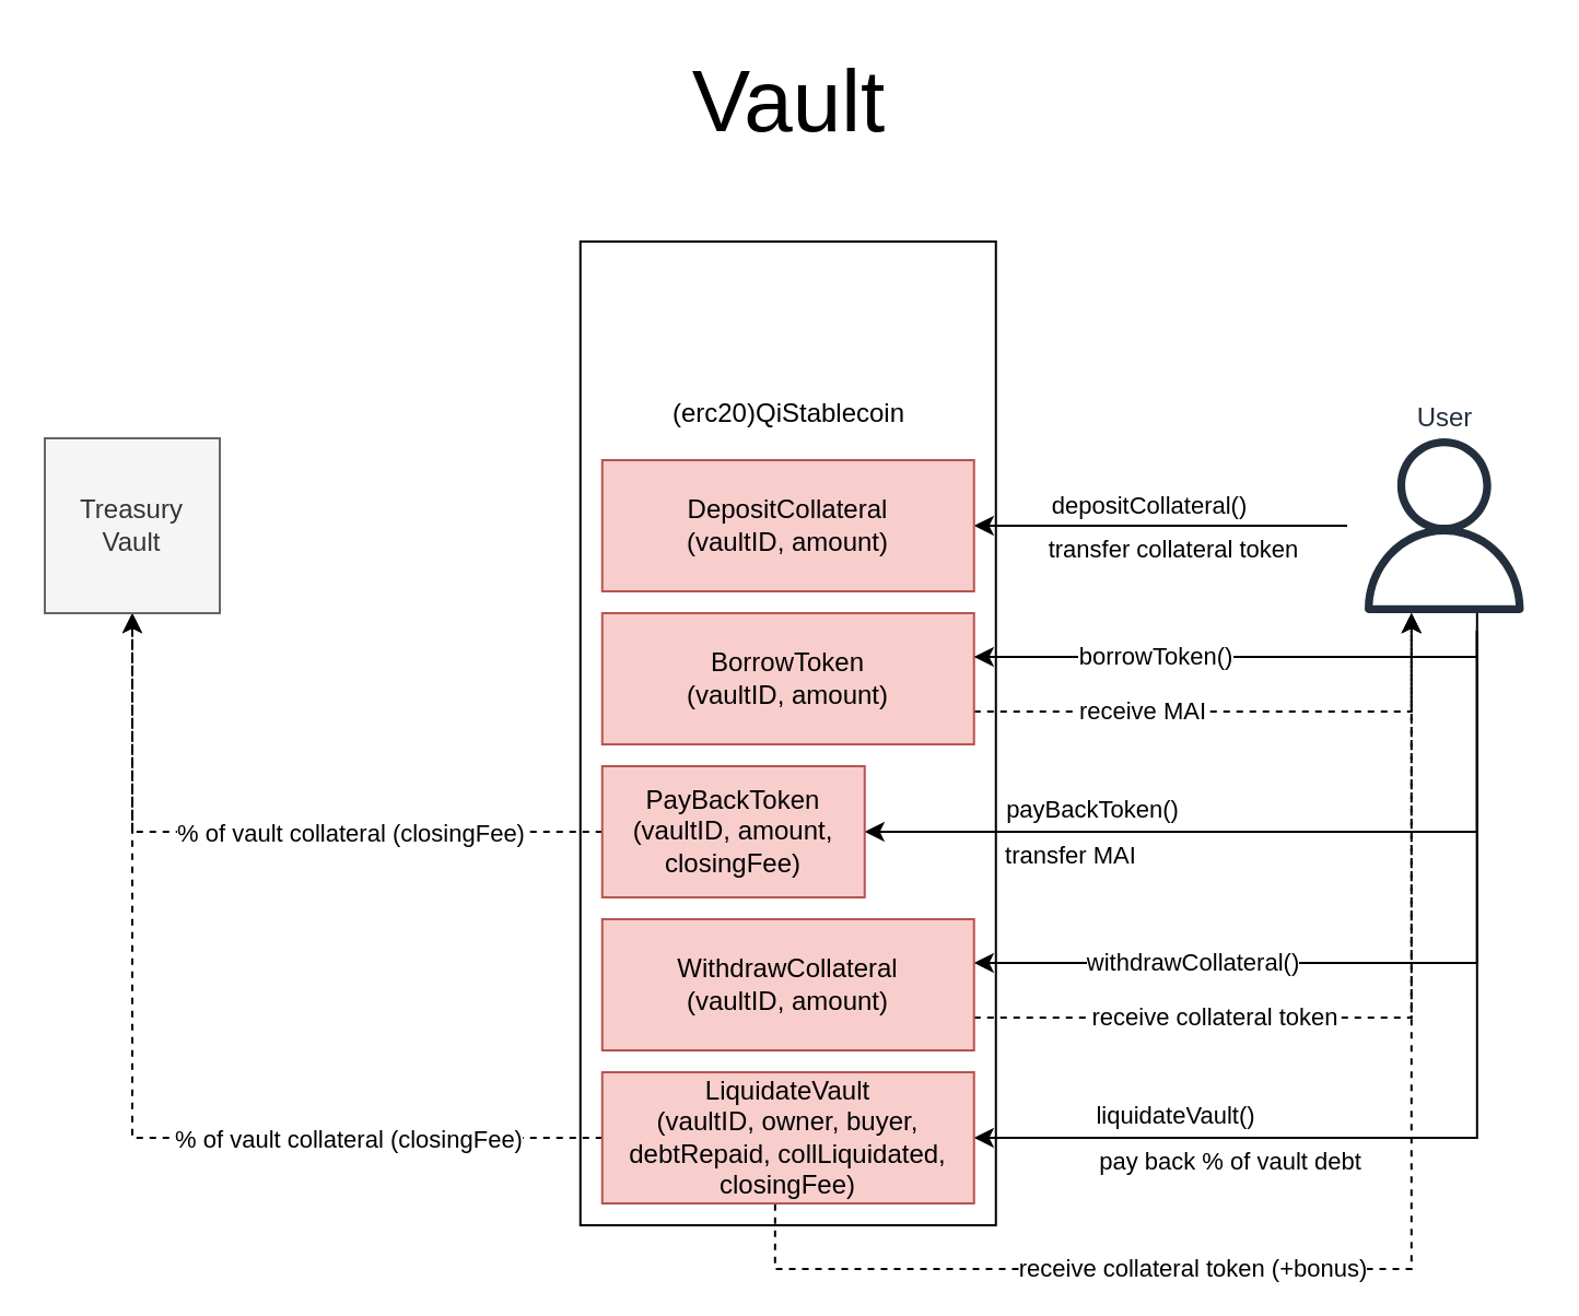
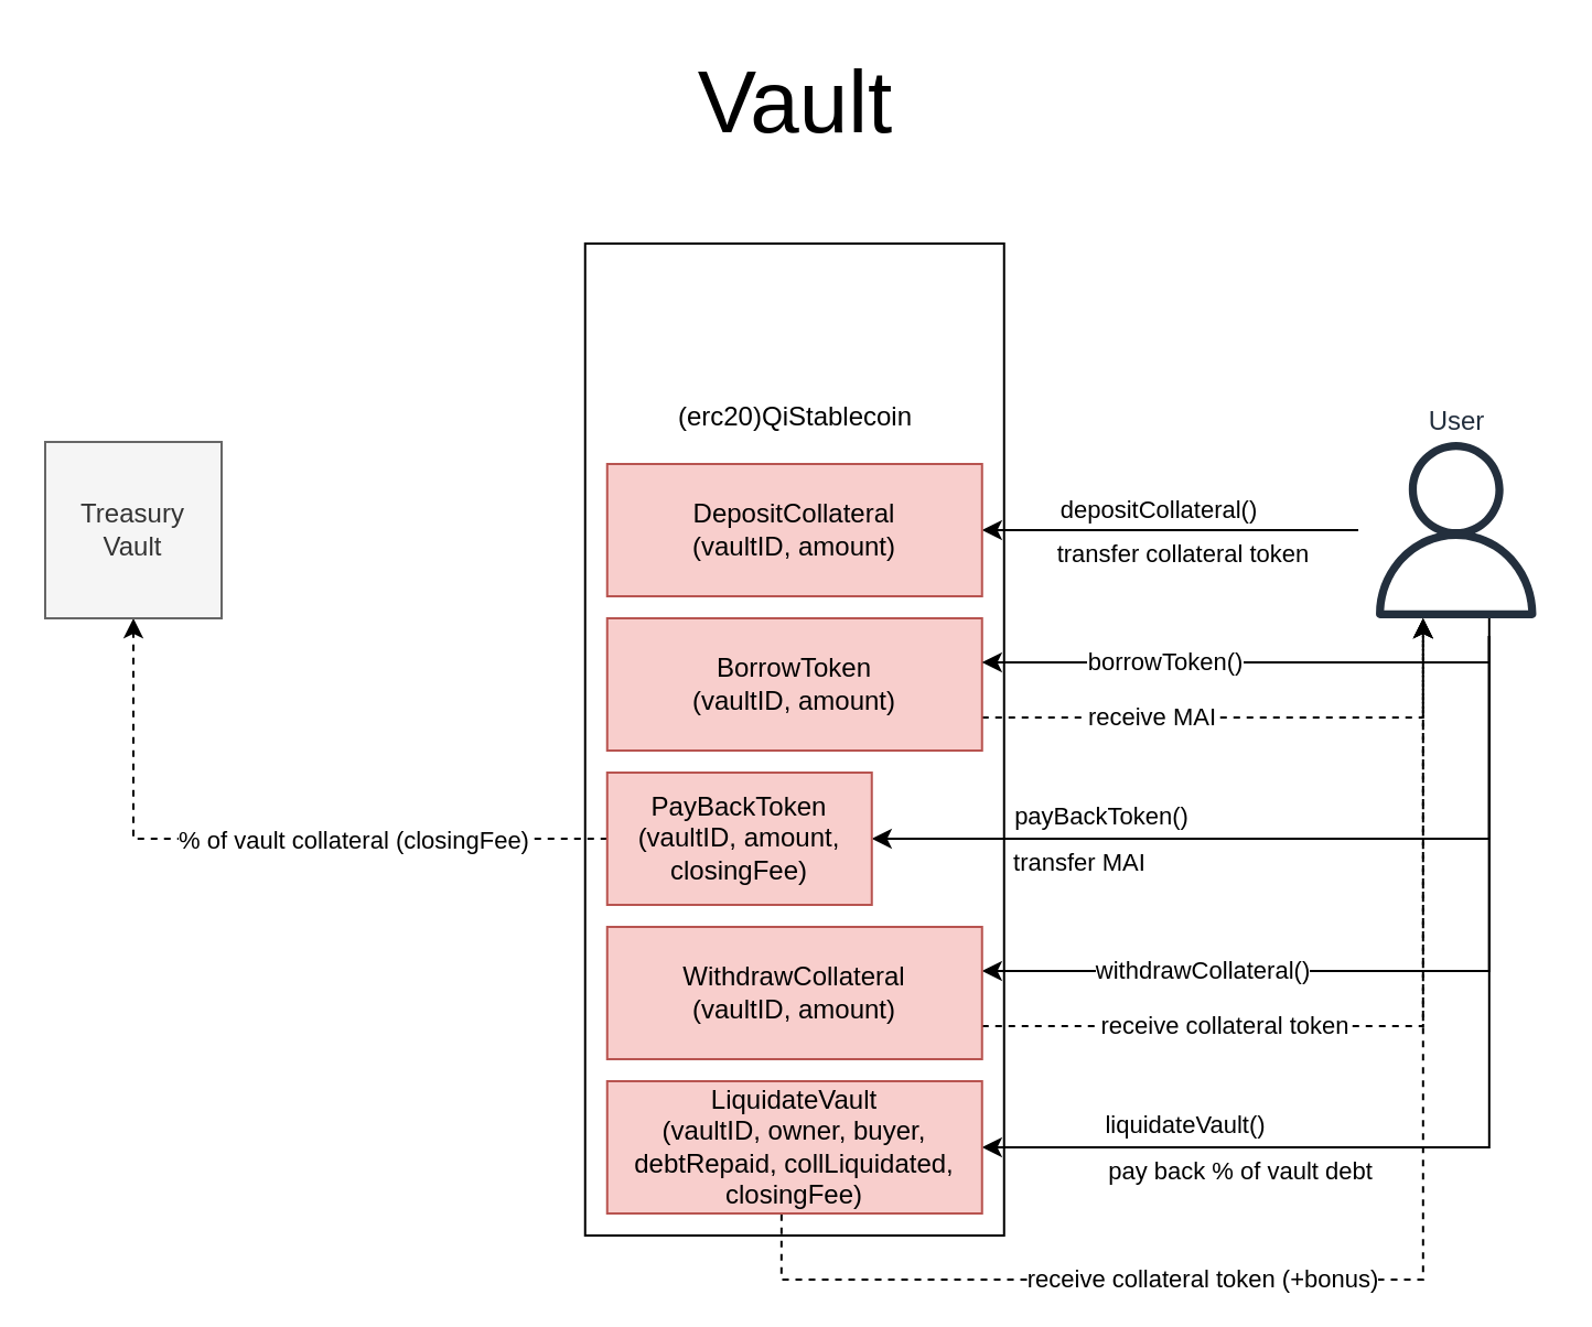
- <mxCell id="18" style="edgeStyle=orthogonalEdgeStyle;rounded=0;orthogonalLoop=1;jettySize=auto;html=1;dashed=1;" edge="1" parent="1" source="20" target="27"><mxGeometry relative="1" as="geometry"><mxPoint x="10" y="420" as="targetPoint" /></mxGeometry></mxCell>
- <mxCell id="19" value="% of vault collateral (closingFee)" style="edgeLabel;html=1;align=center;verticalAlign=middle;resizable=0;points=[];" vertex="1" connectable="0" parent="18"><mxGeometry x="-0.083" y="4" relative="1" as="geometry"><mxPoint x="93" y="-4" as="offset" /></mxGeometry></mxCell>
